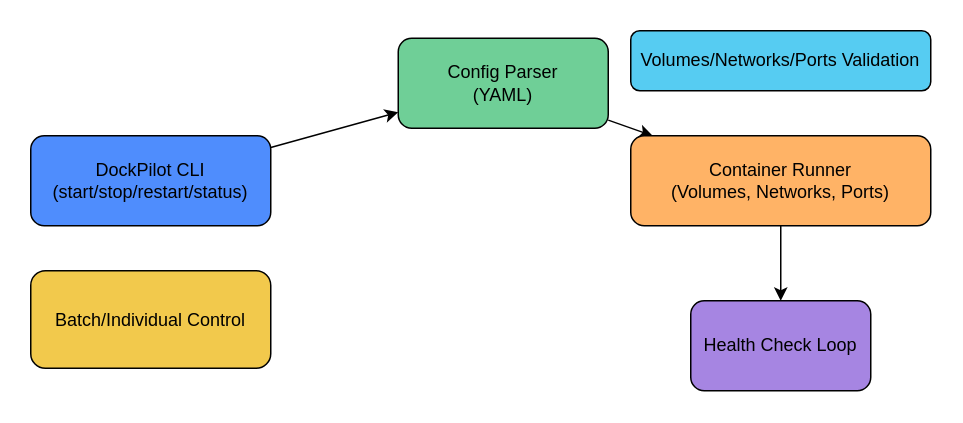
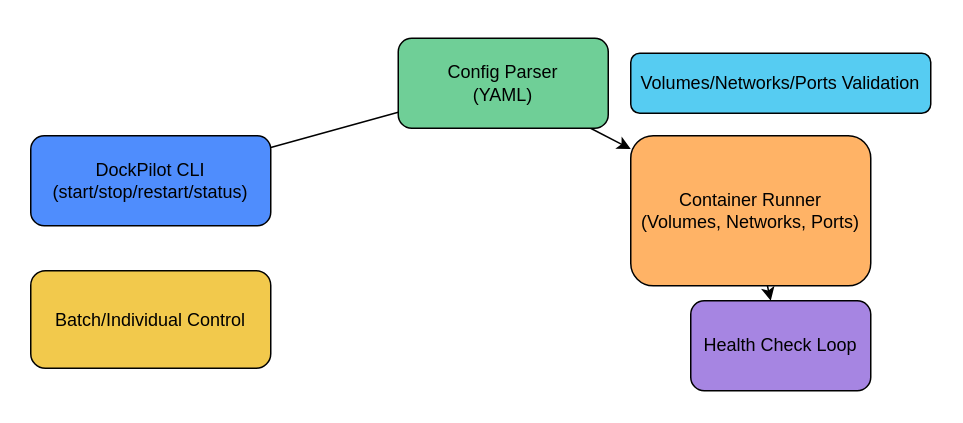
- <mxCell id="10" value="Volumes/Networks/Ports Validation" style="rounded=1;whiteSpace=wrap;html=1;fillColor=#56CCF2;" parent="1" vertex="1"><mxGeometry x="420" y="20" width="200" height="40" as="geometry" /></mxCell>
+ <mxCell id="10" value="Volumes/Networks/Ports Validation" style="rounded=1;whiteSpace=wrap;html=1;fillColor=#56CCF2;" parent="1" vertex="1"><mxGeometry x="420" y="35" width="200" height="40" as="geometry" /></mxCell>
- <mxCell id="2" value="" style="edgeStyle=none;html=1;" parent="1" source="3" target="5" edge="1"><mxGeometry relative="1" as="geometry" /></mxCell>
+ <mxCell id="2" value="" style="edgeStyle=none;html=1;endArrow=none;" parent="1" source="3" target="5" edge="1"><mxGeometry relative="1" as="geometry" /></mxCell>
- <mxCell id="7" value="Container Runner&lt;br&gt;(Volumes, Networks, Ports)" style="rounded=1;whiteSpace=wrap;html=1;fillColor=#FFB366;" parent="1" vertex="1"><mxGeometry x="420" y="90" width="200" height="60" as="geometry" /></mxCell>
+ <mxCell id="7" value="Container Runner&lt;br&gt;(Volumes, Networks, Ports)" style="rounded=1;whiteSpace=wrap;html=1;fillColor=#FFB366;" parent="1" vertex="1"><mxGeometry x="420" y="90" width="160" height="100" as="geometry" /></mxCell>
